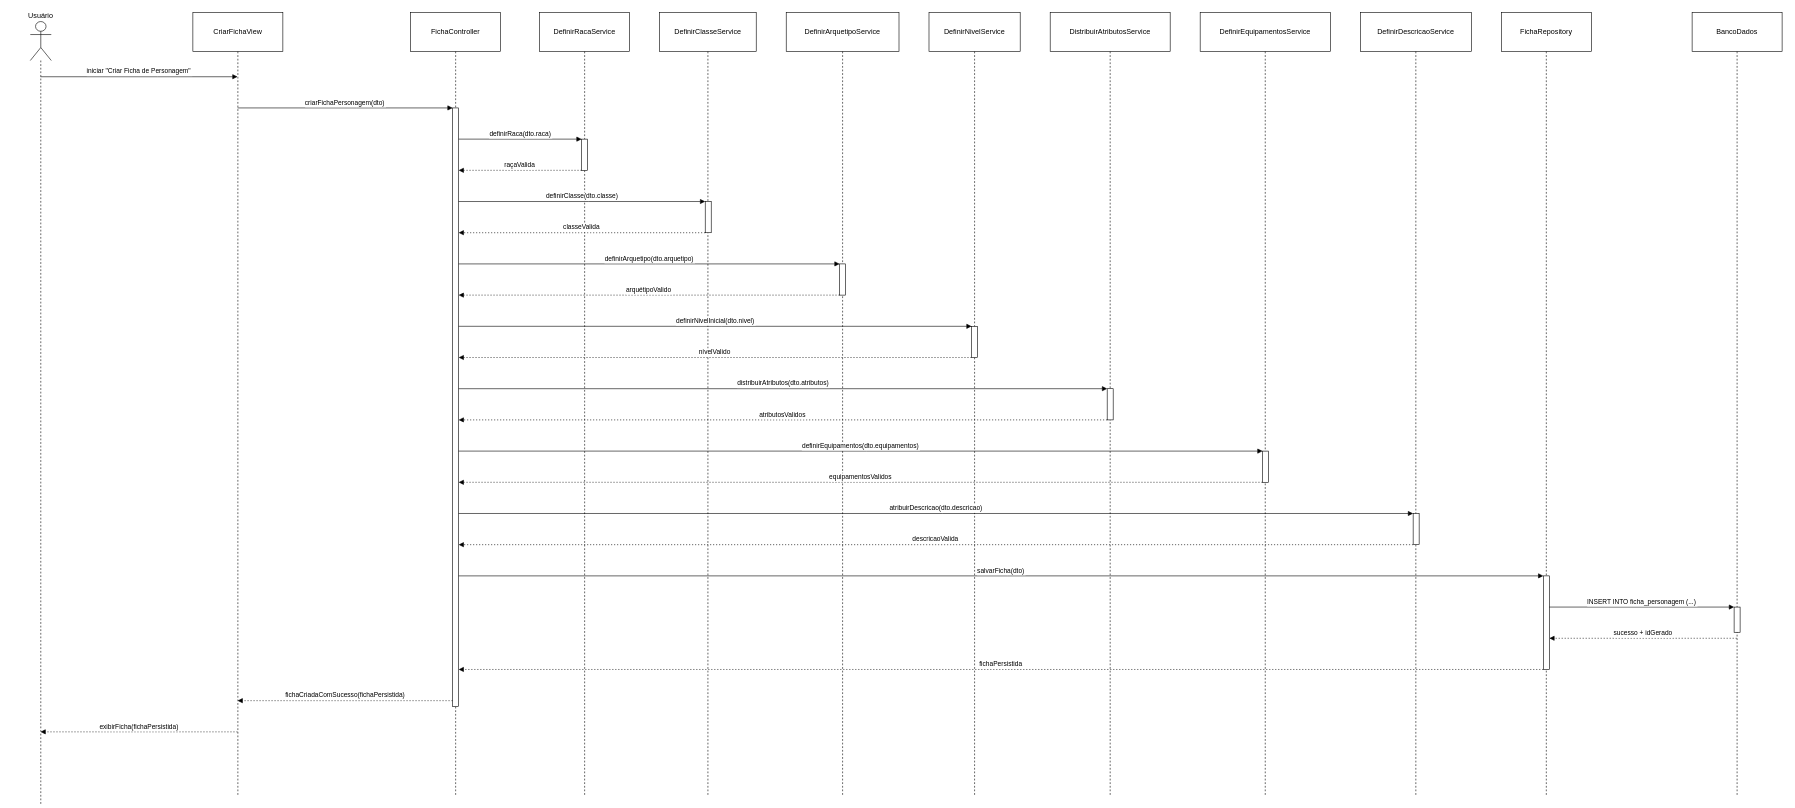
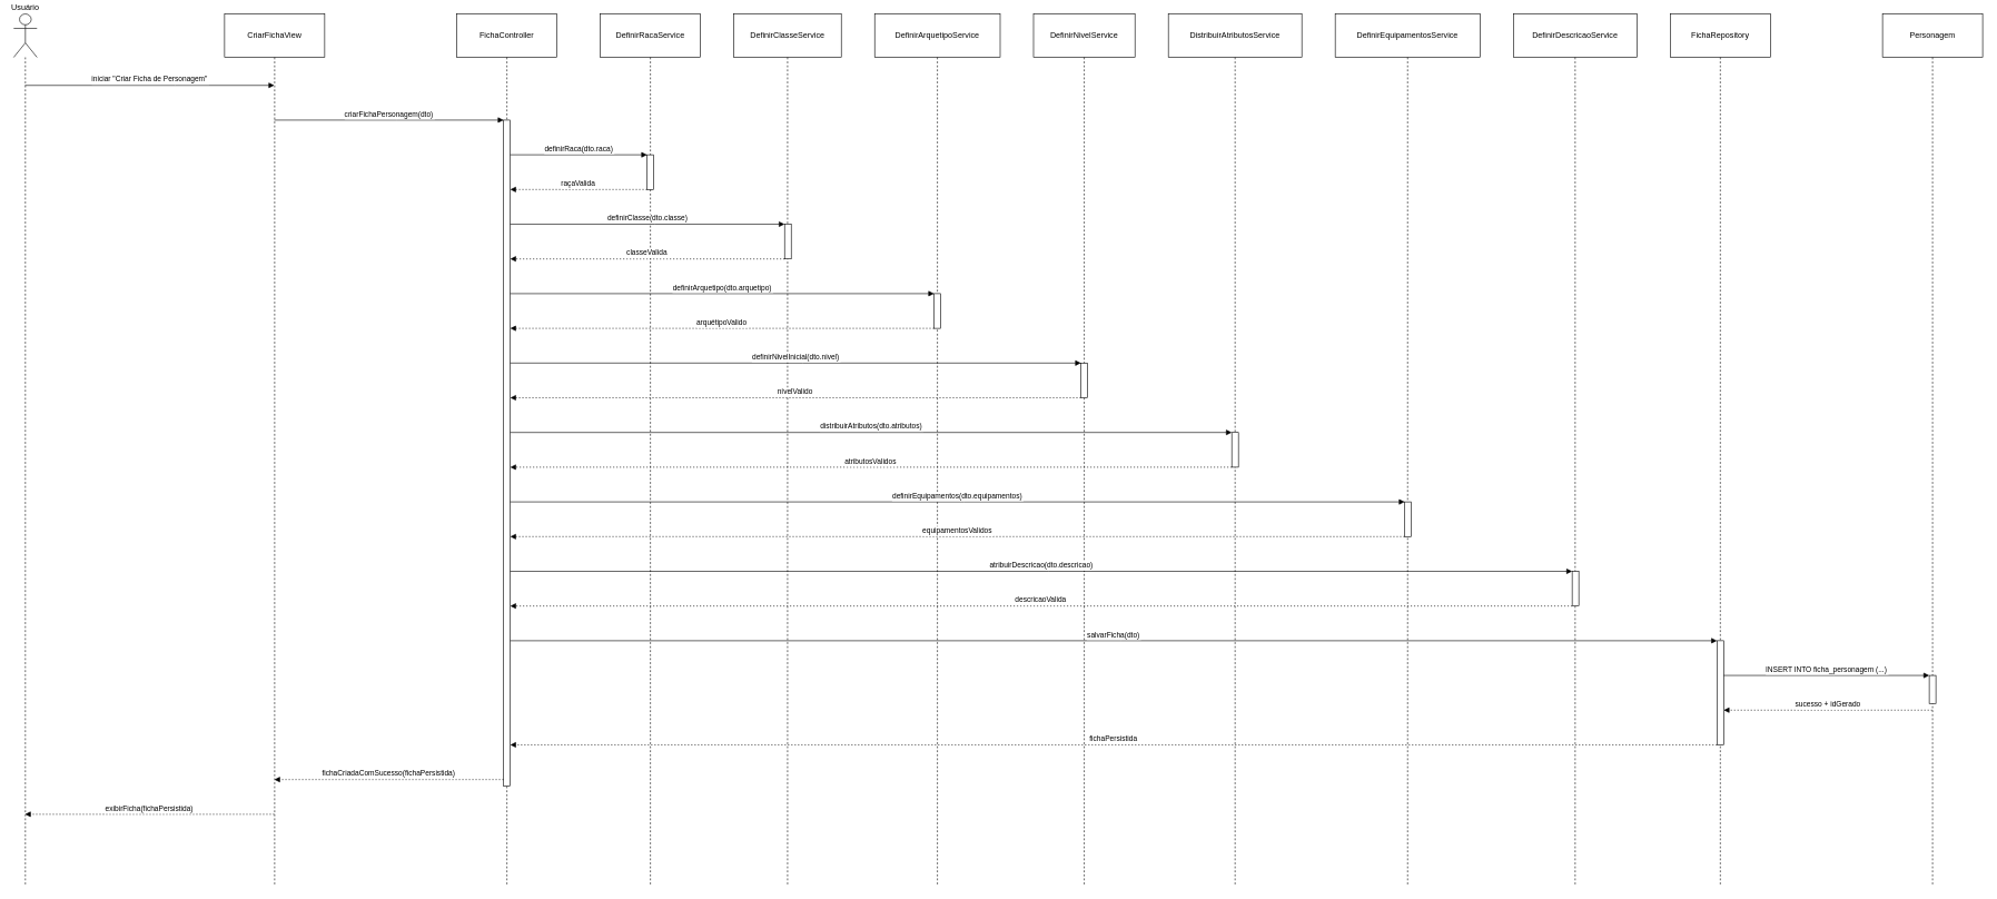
- <mxCell id="22" value="BancoDados" style="shape=umlLifeline;perimeter=lifelinePerimeter;whiteSpace=wrap;container=1;dropTarget=0;collapsible=0;recursiveResize=0;outlineConnect=0;portConstraint=eastwest;newEdgeStyle={&quot;edgeStyle&quot;:&quot;elbowEdgeStyle&quot;,&quot;elbow&quot;:&quot;vertical&quot;,&quot;curved&quot;:0,&quot;rounded&quot;:0};size=65;" vertex="1" parent="1"><mxGeometry x="2820" y="20" width="150" height="1304" as="geometry" /></mxCell>
+ <mxCell id="22" value="Personagem" style="shape=umlLifeline;perimeter=lifelinePerimeter;whiteSpace=wrap;container=1;dropTarget=0;collapsible=0;recursiveResize=0;outlineConnect=0;portConstraint=eastwest;newEdgeStyle={&quot;edgeStyle&quot;:&quot;elbowEdgeStyle&quot;,&quot;elbow&quot;:&quot;vertical&quot;,&quot;curved&quot;:0,&quot;rounded&quot;:0};size=65;" vertex="1" parent="1"><mxGeometry x="2820" y="20" width="150" height="1304" as="geometry" /></mxCell>
- <mxCell id="3" value="CriarFichaView" style="shape=umlLifeline;perimeter=lifelinePerimeter;whiteSpace=wrap;container=1;dropTarget=0;collapsible=0;recursiveResize=0;outlineConnect=0;portConstraint=eastwest;newEdgeStyle={&quot;edgeStyle&quot;:&quot;elbowEdgeStyle&quot;,&quot;elbow&quot;:&quot;vertical&quot;,&quot;curved&quot;:0,&quot;rounded&quot;:0};size=65;" vertex="1" parent="1"><mxGeometry x="321" y="20" width="150" height="1304" as="geometry" /></mxCell>
+ <mxCell id="3" value="CriarFichaView" style="shape=umlLifeline;perimeter=lifelinePerimeter;whiteSpace=wrap;container=1;dropTarget=0;collapsible=0;recursiveResize=0;outlineConnect=0;portConstraint=eastwest;newEdgeStyle={&quot;edgeStyle&quot;:&quot;elbowEdgeStyle&quot;,&quot;elbow&quot;:&quot;vertical&quot;,&quot;curved&quot;:0,&quot;rounded&quot;:0};size=65;" vertex="1" parent="1"><mxGeometry x="336" y="20" width="150" height="1304" as="geometry" /></mxCell>
- <mxCell id="2" value="Usuário" style="shape=umlLifeline;perimeter=lifelinePerimeter;whiteSpace=wrap;container=1;dropTarget=0;collapsible=0;recursiveResize=0;outlineConnect=0;portConstraint=eastwest;newEdgeStyle={&quot;edgeStyle&quot;:&quot;elbowEdgeStyle&quot;,&quot;elbow&quot;:&quot;vertical&quot;,&quot;curved&quot;:0,&quot;rounded&quot;:0};participant=umlActor;verticalAlign=bottom;labelPosition=center;verticalLabelPosition=top;align=center;size=65;" vertex="1" parent="1"><mxGeometry x="50" y="35" width="35" height="1304" as="geometry" /></mxCell>
+ <mxCell id="2" value="Usuário" style="shape=umlLifeline;perimeter=lifelinePerimeter;whiteSpace=wrap;container=1;dropTarget=0;collapsible=0;recursiveResize=0;outlineConnect=0;portConstraint=eastwest;newEdgeStyle={&quot;edgeStyle&quot;:&quot;elbowEdgeStyle&quot;,&quot;elbow&quot;:&quot;vertical&quot;,&quot;curved&quot;:0,&quot;rounded&quot;:0};participant=umlActor;verticalAlign=bottom;labelPosition=center;verticalLabelPosition=top;align=center;size=65;" vertex="1" parent="1"><mxGeometry x="20" y="20" width="35" height="1304" as="geometry" /></mxCell>
